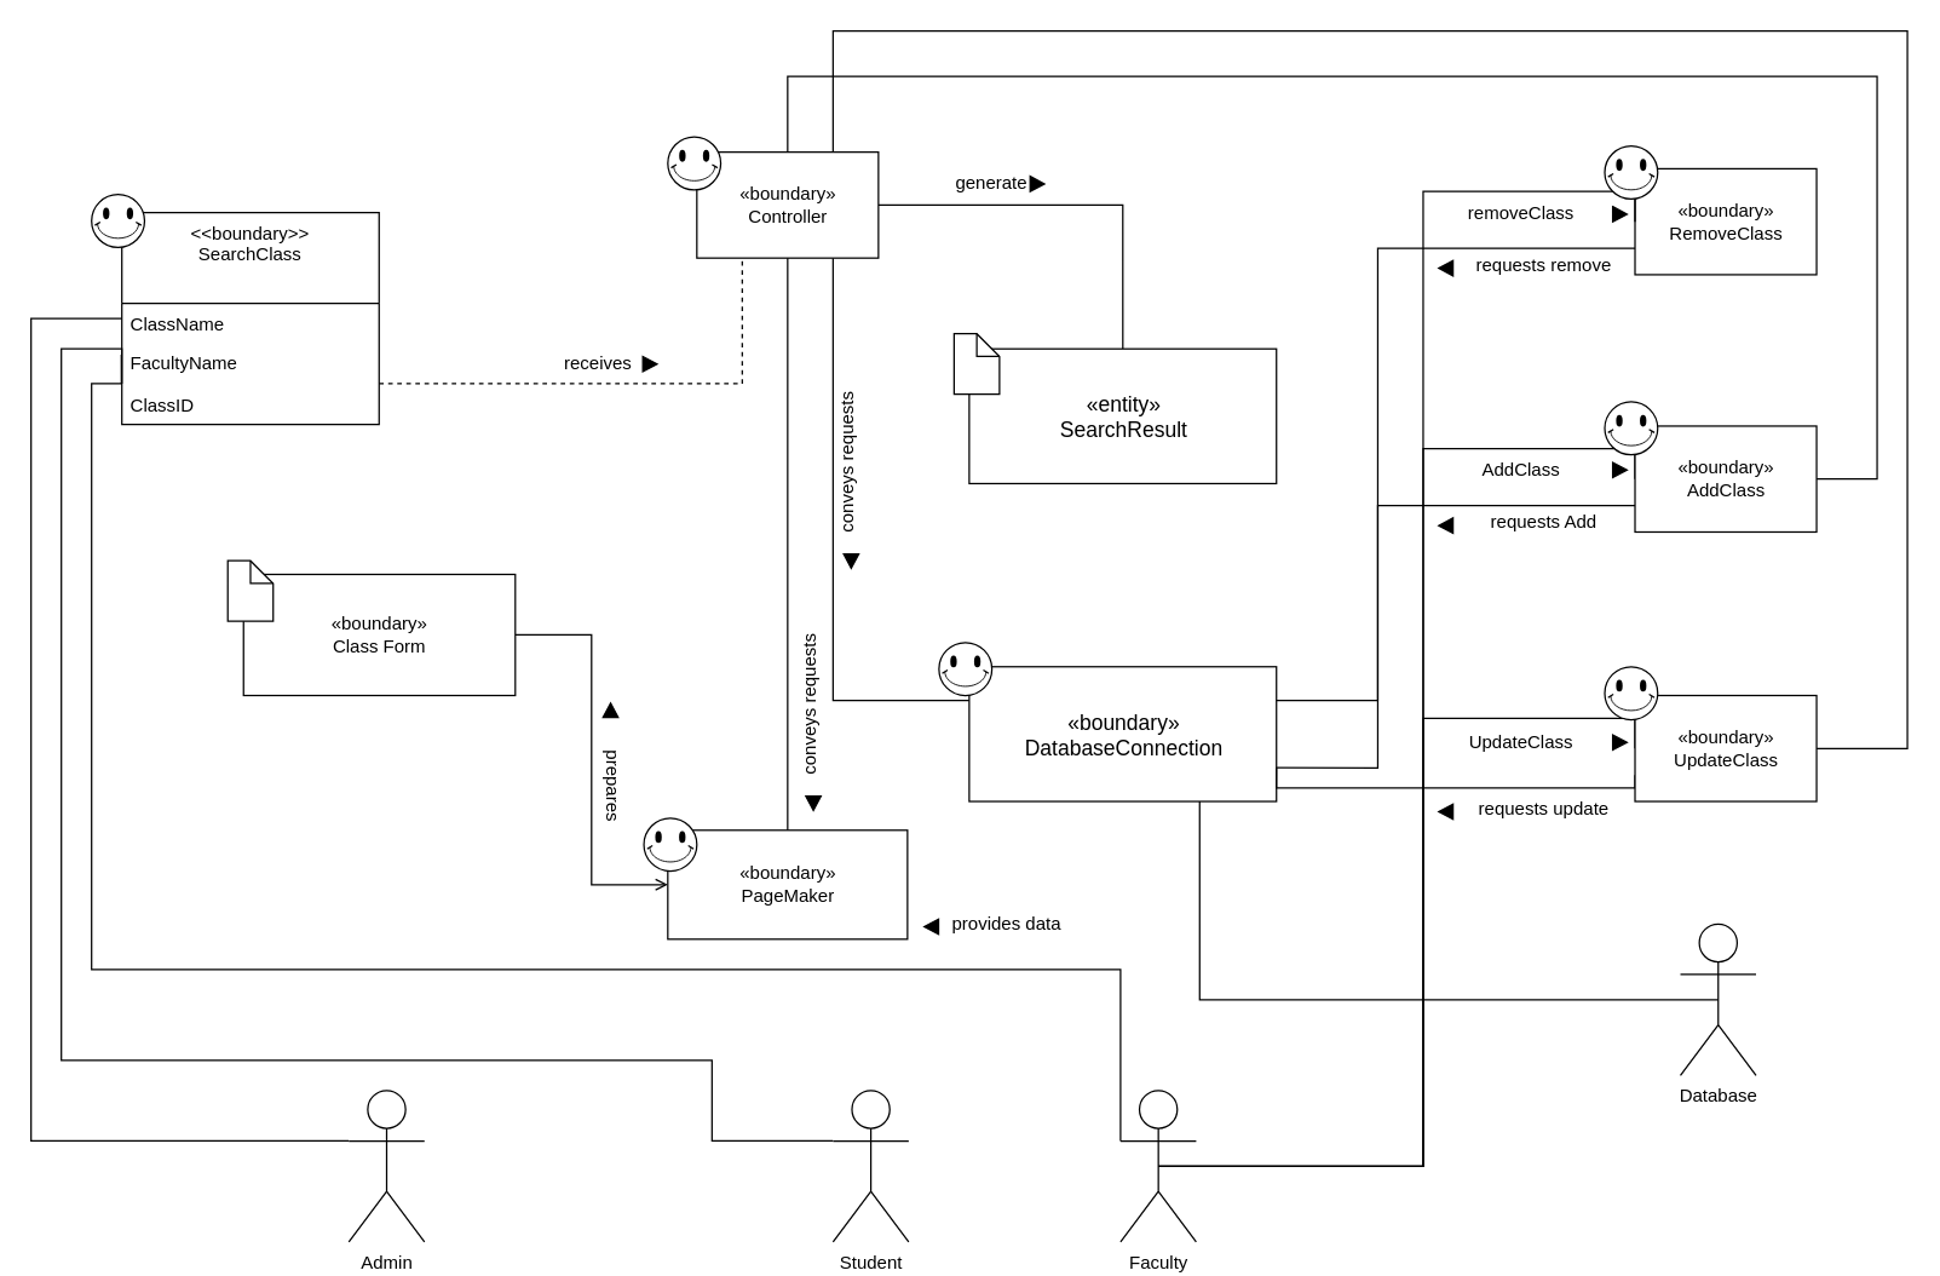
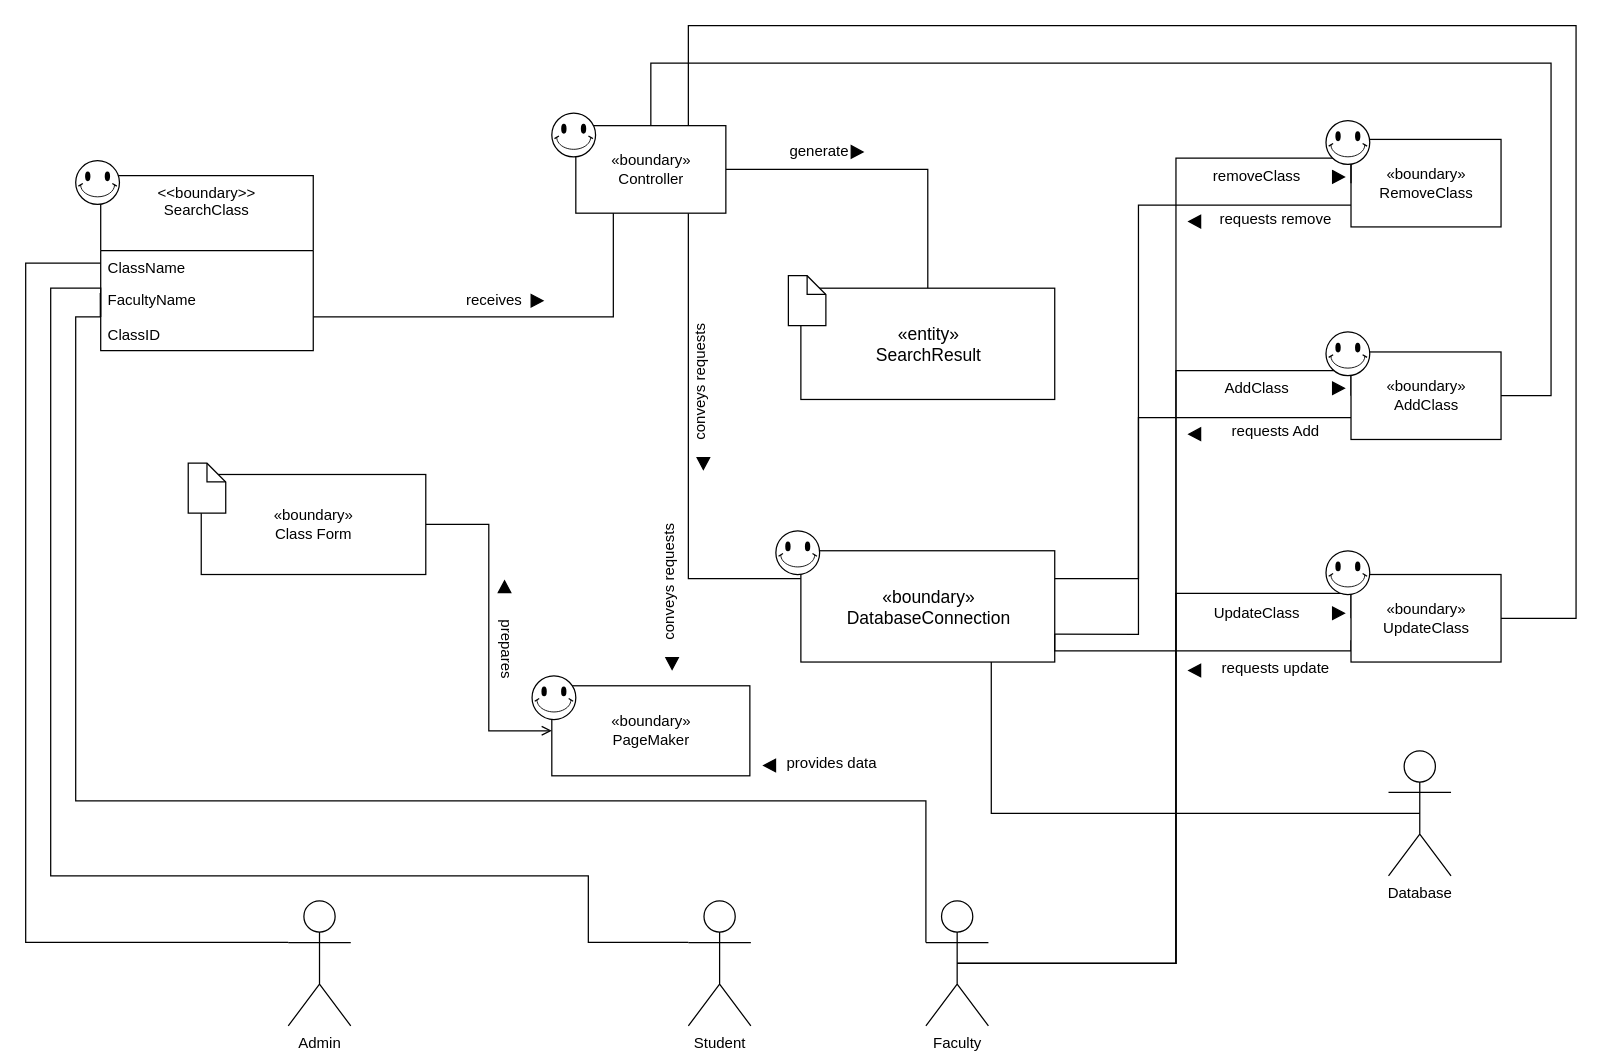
- <mxCell id="41" style="edgeStyle=orthogonalEdgeStyle;rounded=0;orthogonalLoop=1;jettySize=auto;html=1;exitX=1;exitY=0.5;exitDx=0;exitDy=0;entryX=0.25;entryY=1;entryDx=0;entryDy=0;startArrow=none;startFill=0;endArrow=none;endFill=0;strokeColor=#000000;dashed=1;" edge="1" parent="1" source="6" target="12"><mxGeometry relative="1" as="geometry" /></mxCell>
+ <mxCell id="41" style="edgeStyle=orthogonalEdgeStyle;rounded=0;orthogonalLoop=1;jettySize=auto;html=1;exitX=1;exitY=0.5;exitDx=0;exitDy=0;entryX=0.25;entryY=1;entryDx=0;entryDy=0;startArrow=none;startFill=0;endArrow=none;endFill=0;strokeColor=#000000;" edge="1" parent="1" source="6" target="12"><mxGeometry relative="1" as="geometry" /></mxCell>
- <mxCell id="14" style="edgeStyle=orthogonalEdgeStyle;rounded=0;orthogonalLoop=1;jettySize=auto;html=1;exitX=0.5;exitY=1;exitDx=0;exitDy=0;startArrow=none;startFill=0;endArrow=none;endFill=0;" edge="1" parent="1" source="12" target="13"><mxGeometry x="560" y="990" as="geometry" /></mxCell>
- <mxCell id="40" value="Database" style="shape=umlActor;verticalLabelPosition=bottom;verticalAlign=top;html=1;outlineConnect=0;" vertex="1" parent="1"><mxGeometry x="1110" y="610" width="50" height="100" as="geometry" /></mxCell>
+ <mxCell id="40" value="Database" style="shape=umlActor;verticalLabelPosition=bottom;verticalAlign=top;html=1;outlineConnect=0;" vertex="1" parent="1"><mxGeometry x="1110" y="600" width="50" height="100" as="geometry" /></mxCell>
